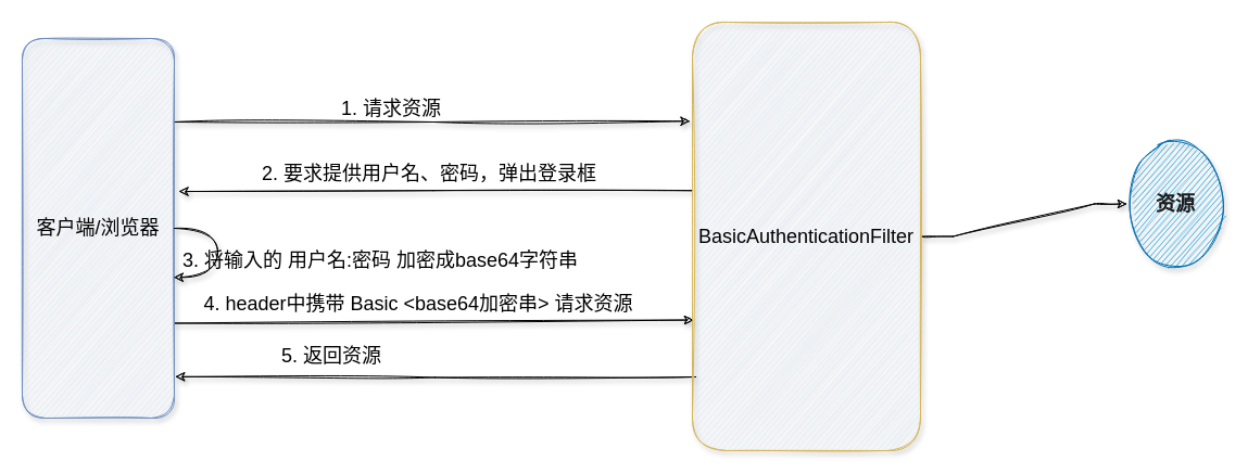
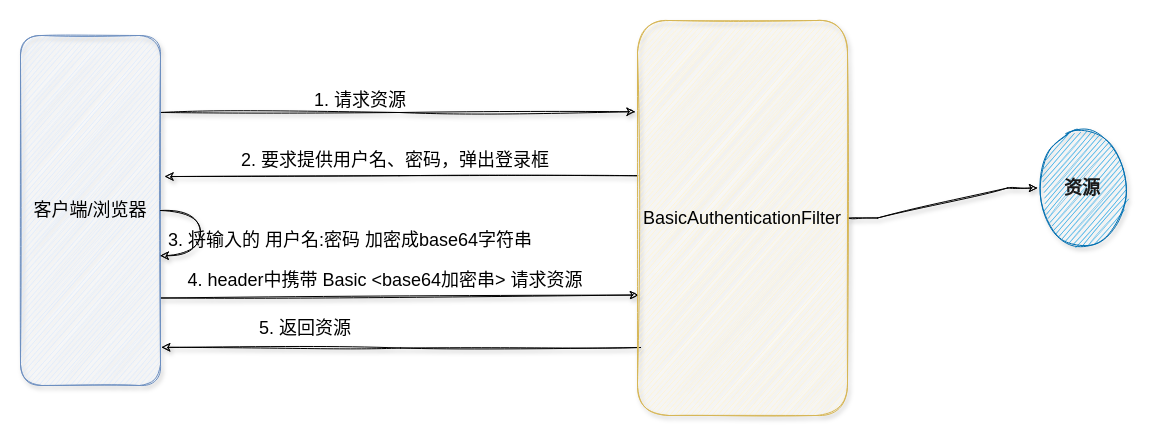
- <mxCell id="8" value="BasicAuthenticationFilter" style="rounded=1;whiteSpace=wrap;html=1;fontSize=18;fillColor=#dae8fc;strokeColor=#d6b656;shadow=1;sketch=1;" vertex="1" parent="1"><mxGeometry x="637" y="20" width="210" height="395" as="geometry" /></mxCell>
+ <mxCell id="8" value="BasicAuthenticationFilter" style="rounded=1;whiteSpace=wrap;html=1;fontSize=18;fillColor=#fff2cc;strokeColor=#d6b656;shadow=1;sketch=1;" vertex="1" parent="1"><mxGeometry x="637" y="20" width="210" height="395" as="geometry" /></mxCell>
